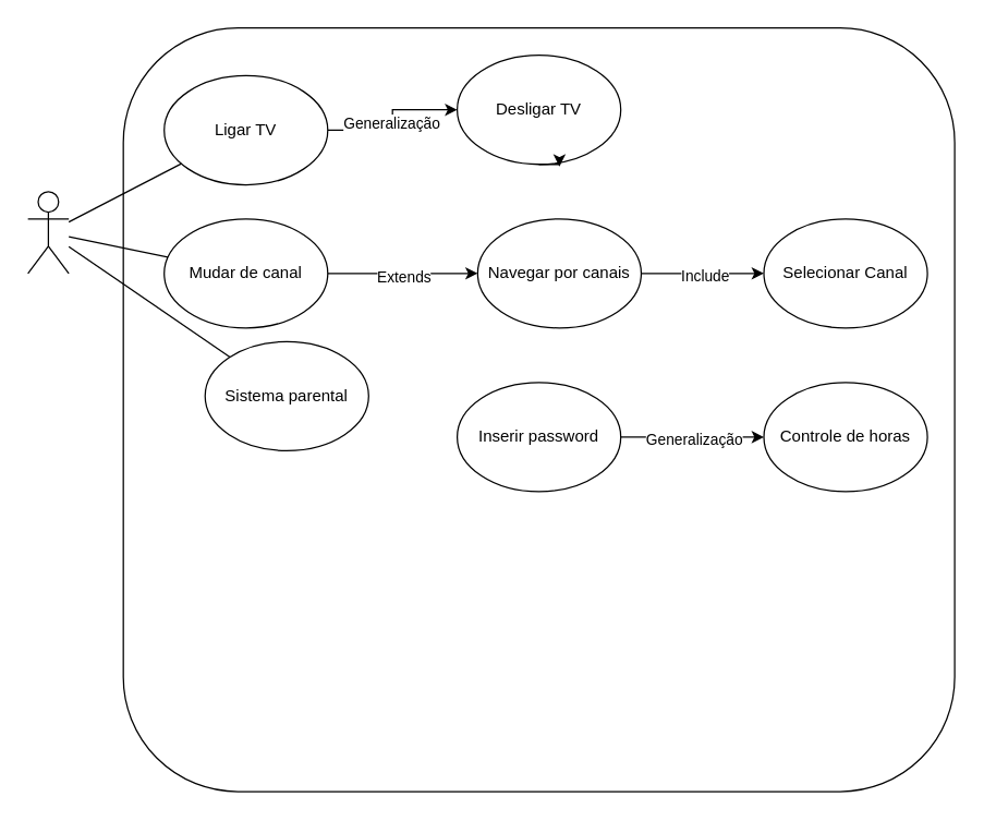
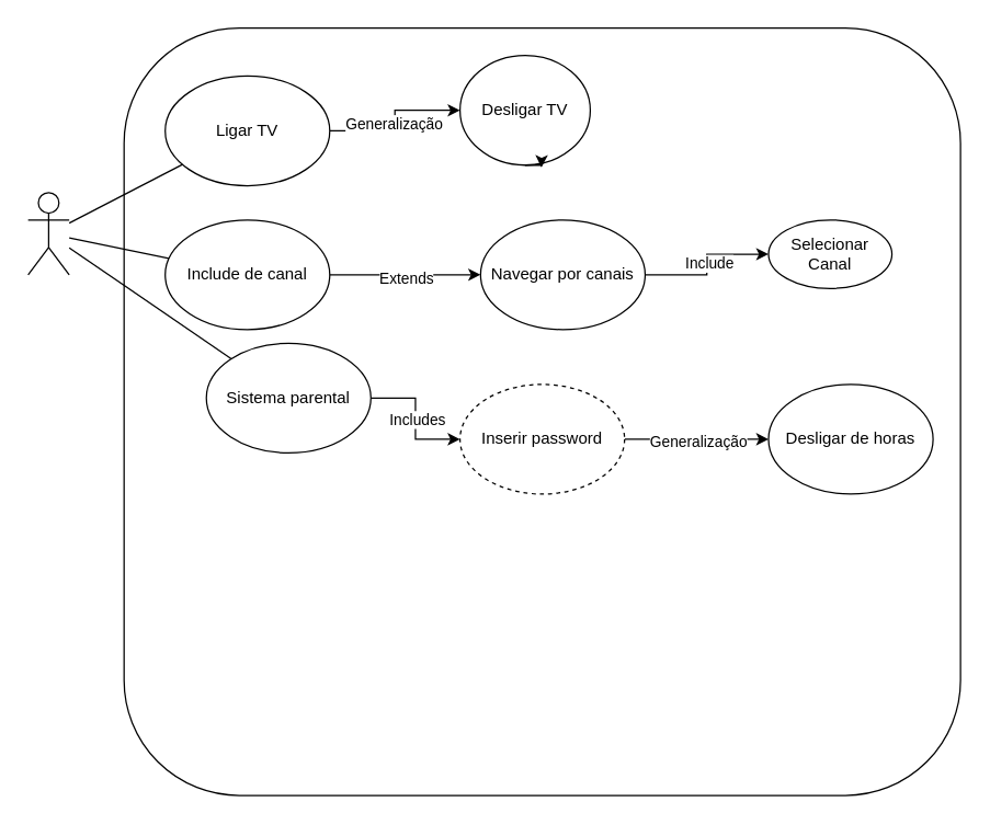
- <mxCell id="7" value="Desligar TV" style="ellipse;whiteSpace=wrap;html=1;" vertex="1" parent="1"><mxGeometry x="335" y="40" width="120" height="80" as="geometry" /></mxCell>
+ <mxCell id="7" value="Desligar TV" style="ellipse;whiteSpace=wrap;html=1;" vertex="1" parent="1"><mxGeometry x="335" y="40" width="95" height="80" as="geometry" /></mxCell>
- <mxCell id="14" value="Mudar de canal" style="ellipse;whiteSpace=wrap;html=1;" vertex="1" parent="1"><mxGeometry x="120" y="160" width="120" height="80" as="geometry" /></mxCell>
+ <mxCell id="14" value="Include de canal" style="ellipse;whiteSpace=wrap;html=1;" vertex="1" parent="1"><mxGeometry x="120" y="160" width="120" height="80" as="geometry" /></mxCell>
- <mxCell id="8" value="Selecionar Canal" style="ellipse;whiteSpace=wrap;html=1;" vertex="1" parent="1"><mxGeometry x="560" y="160" width="120" height="80" as="geometry" /></mxCell>
+ <mxCell id="8" value="Selecionar Canal" style="ellipse;whiteSpace=wrap;html=1;" vertex="1" parent="1"><mxGeometry x="560" y="160" width="90" height="50" as="geometry" /></mxCell>
+ <mxCell id="15" style="edgeStyle=orthogonalEdgeStyle;rounded=0;orthogonalLoop=1;jettySize=auto;html=1;" edge="1" parent="1" source="17" target="21"><mxGeometry relative="1" as="geometry" /></mxCell>
+ <mxCell id="16" value="Includes" style="edgeLabel;html=1;align=center;verticalAlign=middle;resizable=0;points=[];" vertex="1" connectable="0" parent="15"><mxGeometry y="1" relative="1" as="geometry"><mxPoint as="offset" /></mxGeometry></mxCell>
- <mxCell id="21" value="Inserir password" style="ellipse;whiteSpace=wrap;html=1;" vertex="1" parent="1"><mxGeometry x="335" y="280" width="120" height="80" as="geometry" /></mxCell>
+ <mxCell id="21" value="Inserir password" style="ellipse;whiteSpace=wrap;html=1;dashed=1;" vertex="1" parent="1"><mxGeometry x="335" y="280" width="120" height="80" as="geometry" /></mxCell>
- <mxCell id="18" value="Controle de horas" style="ellipse;whiteSpace=wrap;html=1;" vertex="1" parent="1"><mxGeometry x="560" y="280" width="120" height="80" as="geometry" /></mxCell>
+ <mxCell id="18" value="Desligar de horas" style="ellipse;whiteSpace=wrap;html=1;" vertex="1" parent="1"><mxGeometry x="560" y="280" width="120" height="80" as="geometry" /></mxCell>
